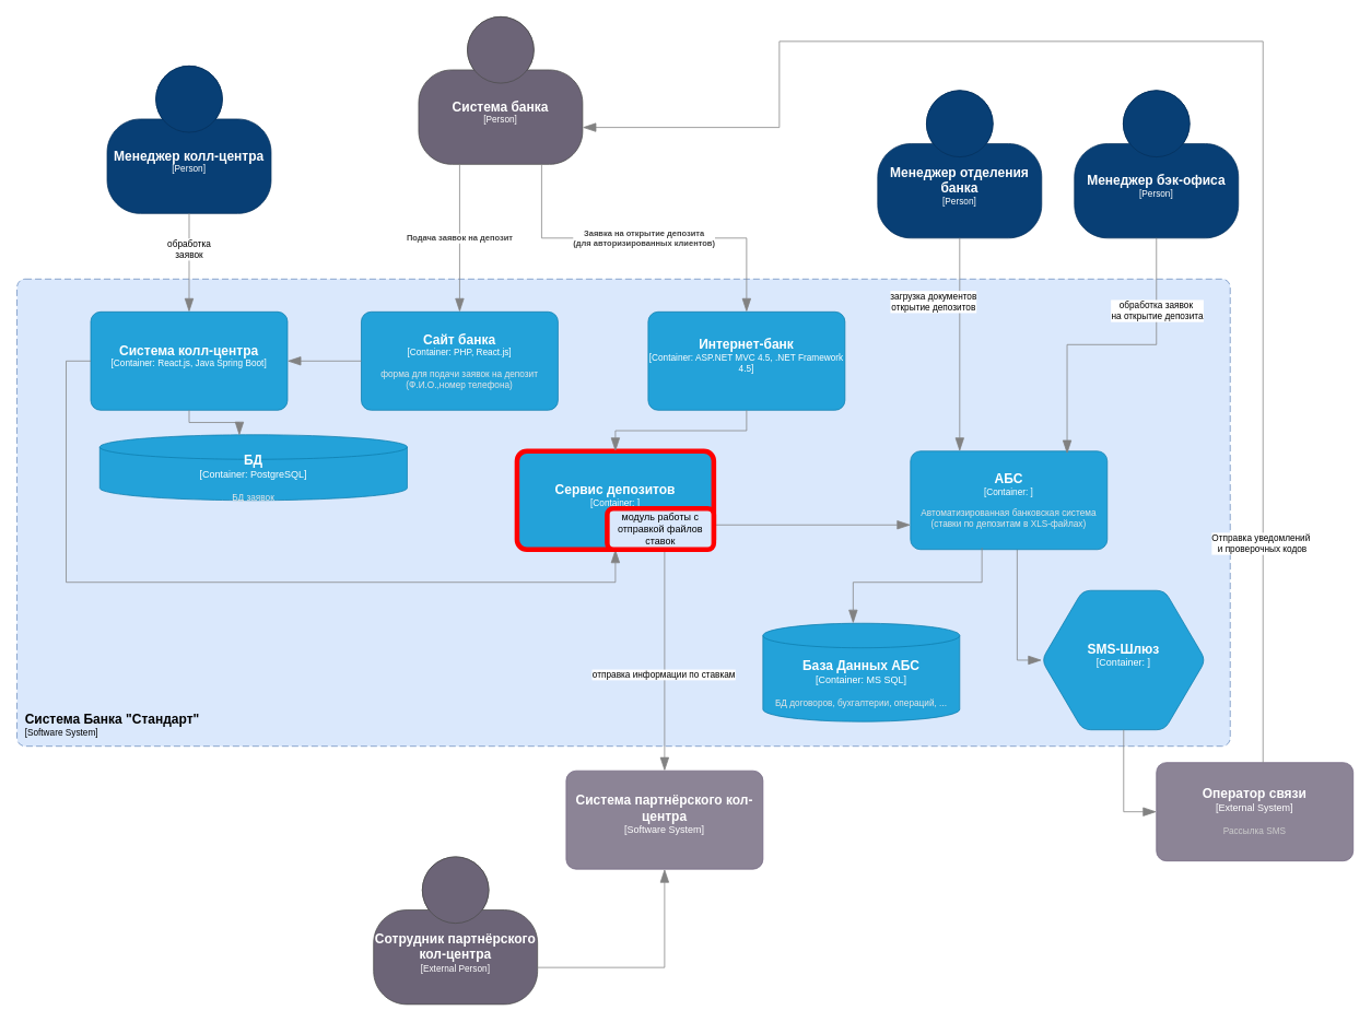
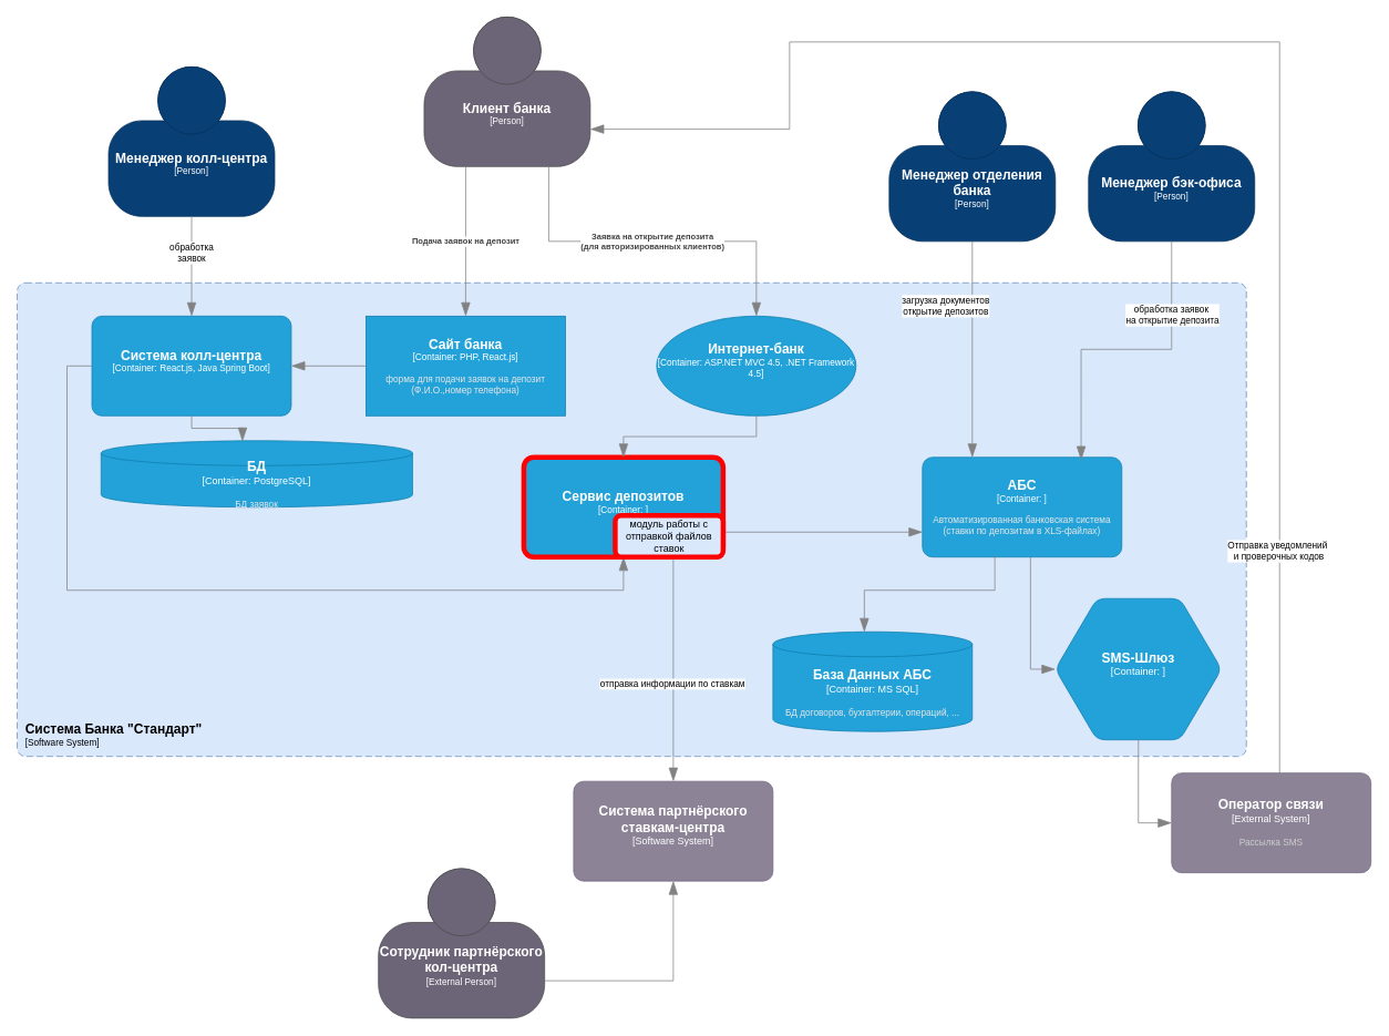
- <mxCell id="4" value="&lt;font style=&quot;font-size: 16px&quot;&gt;&lt;b&gt;Система банка&lt;/b&gt;&lt;/font&gt;&lt;div&gt;[Person]&lt;/div&gt;&lt;br&gt;&lt;div&gt;&lt;font style=&quot;font-size: 11px&quot;&gt;&lt;font color=&quot;#cccccc&quot;&gt;&lt;/font&gt;&lt;/div&gt;" style="html=1;fontSize=11;dashed=0;whiteSpace=wrap;fillColor=#6C6477;strokeColor=#4D4D4D;fontColor=#ffffff;shape=mxgraph.c4.person2;align=center;metaEdit=1;points=[[0.5,0,0],[1,0.5,0],[1,0.75,0],[0.75,1,0],[0.5,1,0],[0.25,1,0],[0,0.75,0],[0,0.5,0]];resizable=0;" vertex="1" parent="1"><mxGeometry x="510" y="20" width="200" height="180" as="geometry" /></mxCell>
+ <mxCell id="4" value="&lt;font style=&quot;font-size: 16px&quot;&gt;&lt;b&gt;Клиент банка&lt;/b&gt;&lt;/font&gt;&lt;div&gt;[Person]&lt;/div&gt;&lt;br&gt;&lt;div&gt;&lt;font style=&quot;font-size: 11px&quot;&gt;&lt;font color=&quot;#cccccc&quot;&gt;&lt;/font&gt;&lt;/div&gt;" style="html=1;fontSize=11;dashed=0;whiteSpace=wrap;fillColor=#6C6477;strokeColor=#4D4D4D;fontColor=#ffffff;shape=mxgraph.c4.person2;align=center;metaEdit=1;points=[[0.5,0,0],[1,0.5,0],[1,0.75,0],[0.75,1,0],[0.5,1,0],[0.25,1,0],[0,0.75,0],[0,0.5,0]];resizable=0;" vertex="1" parent="1"><mxGeometry x="510" y="20" width="200" height="180" as="geometry" /></mxCell>
- <mxCell id="11" value="&lt;font style=&quot;font-size: 16px&quot;&gt;&lt;b&gt;Сайт банка&lt;/b&gt;&lt;/font&gt;&lt;div&gt;[Container: PHP, React.js]&lt;/div&gt;&lt;br&gt;&lt;div&gt;&lt;font style=&quot;font-size: 11px&quot;&gt;&lt;font color=&quot;#E6E6E6&quot;&gt;форма для подачи заявок на депозит (Ф.И.О.,номер телефона)&lt;/font&gt;&lt;/div&gt;" style="rounded=1;whiteSpace=wrap;html=1;fontSize=11;labelBackgroundColor=none;fillColor=#23A2D9;fontColor=#ffffff;align=center;arcSize=10;strokeColor=#0E7DAD;metaEdit=1;resizable=0;points=[[0.25,0,0],[0.5,0,0],[0.75,0,0],[1,0.25,0],[1,0.5,0],[1,0.75,0],[0.75,1,0],[0.5,1,0],[0.25,1,0],[0,0.75,0],[0,0.5,0],[0,0.25,0]];" vertex="1" parent="1"><mxGeometry x="440" y="380" width="240" height="120" as="geometry" /></mxCell>
+ <mxCell id="11" value="&lt;font style=&quot;font-size: 16px&quot;&gt;&lt;b&gt;Сайт банка&lt;/b&gt;&lt;/font&gt;&lt;div&gt;[Container: PHP, React.js]&lt;/div&gt;&lt;br&gt;&lt;div&gt;&lt;font style=&quot;font-size: 11px&quot;&gt;&lt;font color=&quot;#E6E6E6&quot;&gt;форма для подачи заявок на депозит (Ф.И.О.,номер телефона)&lt;/font&gt;&lt;/div&gt;" style="whiteSpace=wrap;html=1;fontSize=11;labelBackgroundColor=none;fillColor=#23A2D9;fontColor=#ffffff;align=center;arcSize=10;strokeColor=#0E7DAD;metaEdit=1;resizable=0;points=[[0.25,0,0],[0.5,0,0],[0.75,0,0],[1,0.25,0],[1,0.5,0],[1,0.75,0],[0.75,1,0],[0.5,1,0],[0.25,1,0],[0,0.75,0],[0,0.5,0],[0,0.25,0]];rounded=0;" vertex="1" parent="1"><mxGeometry x="440" y="380" width="240" height="120" as="geometry" /></mxCell>
- <mxCell id="15" value="&lt;font style=&quot;font-size: 16px&quot;&gt;&lt;b&gt;Интернет-банк&lt;/b&gt;&lt;/font&gt;&lt;div&gt;[Container: ASP.NET MVC 4.5, .NET Framework 4.5]&lt;/div&gt;&lt;br&gt;&lt;div&gt;&lt;font style=&quot;font-size: 11px&quot;&gt;&lt;font color=&quot;#E6E6E6&quot;&gt;&lt;/font&gt;&lt;/div&gt;" style="rounded=1;whiteSpace=wrap;html=1;fontSize=11;labelBackgroundColor=none;fillColor=#23A2D9;fontColor=#ffffff;align=center;arcSize=10;strokeColor=#0E7DAD;metaEdit=1;resizable=0;points=[[0.25,0,0],[0.5,0,0],[0.75,0,0],[1,0.25,0],[1,0.5,0],[1,0.75,0],[0.75,1,0],[0.5,1,0],[0.25,1,0],[0,0.75,0],[0,0.5,0],[0,0.25,0]];" vertex="1" parent="1"><mxGeometry x="790" y="380" width="240" height="120" as="geometry" /></mxCell>
+ <mxCell id="15" value="&lt;font style=&quot;font-size: 16px&quot;&gt;&lt;b&gt;Интернет-банк&lt;/b&gt;&lt;/font&gt;&lt;div&gt;[Container: ASP.NET MVC 4.5, .NET Framework 4.5]&lt;/div&gt;&lt;br&gt;&lt;div&gt;&lt;font style=&quot;font-size: 11px&quot;&gt;&lt;font color=&quot;#E6E6E6&quot;&gt;&lt;/font&gt;&lt;/div&gt;" style="ellipse;whiteSpace=wrap;html=1;fontSize=11;labelBackgroundColor=none;fillColor=#23A2D9;fontColor=#ffffff;align=center;arcSize=10;strokeColor=#0E7DAD;metaEdit=1;resizable=0;points=[[0.25,0,0],[0.5,0,0],[0.75,0,0],[1,0.25,0],[1,0.5,0],[1,0.75,0],[0.75,1,0],[0.5,1,0],[0.25,1,0],[0,0.75,0],[0,0.5,0],[0,0.25,0]];" vertex="1" parent="1"><mxGeometry x="790" y="380" width="240" height="120" as="geometry" /></mxCell>
- <mxCell id="34" value="&lt;font style=&quot;font-size: 16px&quot;&gt;&lt;b&gt;Система партнёрского кол-центра&lt;/b&gt;&lt;/font&gt;&lt;div&gt;[Software System]&lt;/div&gt;&lt;br&gt;&lt;div&gt;&lt;font style=&quot;font-size: 11px&quot;&gt;&lt;font color=&quot;#cccccc&quot;&gt;&lt;/font&gt;&lt;/div&gt;" style="rounded=1;whiteSpace=wrap;html=1;labelBackgroundColor=none;fillColor=#8C8496;fontColor=#ffffff;align=center;arcSize=10;strokeColor=#736782;metaEdit=1;resizable=0;points=[[0.25,0,0],[0.5,0,0],[0.75,0,0],[1,0.25,0],[1,0.5,0],[1,0.75,0],[0.75,1,0],[0.5,1,0],[0.25,1,0],[0,0.75,0],[0,0.5,0],[0,0.25,0]];" vertex="1" parent="1"><mxGeometry x="690" y="940" width="240" height="120" as="geometry" /></mxCell>
+ <mxCell id="34" value="&lt;font style=&quot;font-size: 16px&quot;&gt;&lt;b&gt;Система партнёрского ставкам-центра&lt;/b&gt;&lt;/font&gt;&lt;div&gt;[Software System]&lt;/div&gt;&lt;br&gt;&lt;div&gt;&lt;font style=&quot;font-size: 11px&quot;&gt;&lt;font color=&quot;#cccccc&quot;&gt;&lt;/font&gt;&lt;/div&gt;" style="rounded=1;whiteSpace=wrap;html=1;labelBackgroundColor=none;fillColor=#8C8496;fontColor=#ffffff;align=center;arcSize=10;strokeColor=#736782;metaEdit=1;resizable=0;points=[[0.25,0,0],[0.5,0,0],[0.75,0,0],[1,0.25,0],[1,0.5,0],[1,0.75,0],[0.75,1,0],[0.5,1,0],[0.25,1,0],[0,0.75,0],[0,0.5,0],[0,0.25,0]];" vertex="1" parent="1"><mxGeometry x="690" y="940" width="240" height="120" as="geometry" /></mxCell>
